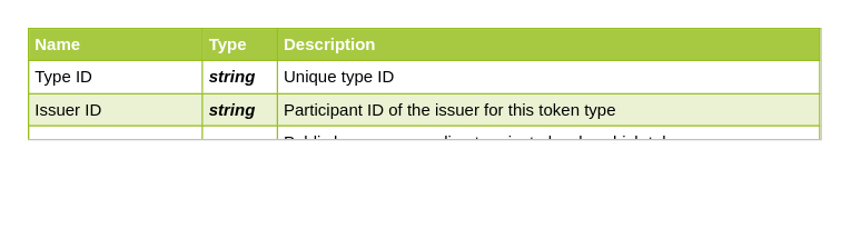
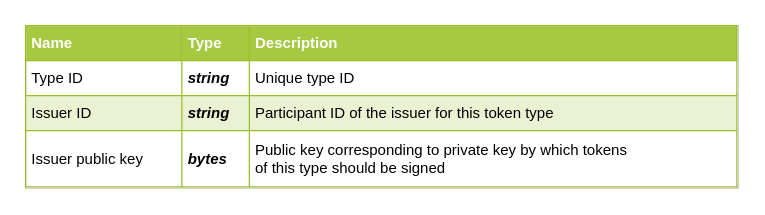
- <mxCell id="2" value="&lt;table border=&quot;1&quot; width=&quot;100%&quot; cellpadding=&quot;4&quot; style=&quot;width: 100% ; height: 100% ; border-collapse: collapse&quot;&gt;&lt;tbody&gt;&lt;tr style=&quot;background-color: #a7c942 ; color: #ffffff ; border: 1px solid #98bf21&quot;&gt;&lt;th align=&quot;left&quot;&gt;Name&lt;/th&gt;&lt;th align=&quot;left&quot;&gt;Type&lt;br&gt;&lt;/th&gt;&lt;th align=&quot;left&quot;&gt;Description&lt;/th&gt;&lt;/tr&gt;&lt;tr style=&quot;border: 1px solid #98bf21&quot;&gt;&lt;td&gt;Type ID&lt;/td&gt;&lt;td&gt;&lt;b&gt;&lt;i&gt;string&lt;/i&gt;&lt;/b&gt;&lt;/td&gt;&lt;td&gt;Unique type ID&lt;/td&gt;&lt;/tr&gt;&lt;tr style=&quot;background-color: #eaf2d3 ; border: 1px solid #98bf21&quot;&gt;&lt;td&gt;Issuer ID&lt;/td&gt;&lt;td&gt;&lt;b&gt;&lt;i&gt;string&lt;/i&gt;&lt;/b&gt;&lt;/td&gt;&lt;td&gt;Participant ID of the issuer for this token type&lt;/td&gt;&lt;/tr&gt;&lt;tr style=&quot;border: 1px solid #98bf21&quot;&gt;&lt;td&gt;Issuer public key&lt;/td&gt;&lt;td&gt;&lt;b&gt;&lt;i&gt;bytes&lt;/i&gt;&lt;/b&gt;&lt;br&gt;&lt;/td&gt;&lt;td&gt;Public key corresponding to private key by which tokens&lt;br&gt;of this type should be signed&lt;/td&gt;&lt;/tr&gt;&lt;/tbody&gt;&lt;/table&gt;" style="text;html=1;strokeColor=#c0c0c0;fillColor=#ffffff;overflow=fill;rounded=0;" vertex="1" parent="1"><mxGeometry x="20" y="20" width="570" height="80" as="geometry" /></mxCell>
+ <mxCell id="2" value="&lt;table border=&quot;1&quot; width=&quot;100%&quot; cellpadding=&quot;4&quot; style=&quot;width: 100% ; height: 100% ; border-collapse: collapse&quot;&gt;&lt;tbody&gt;&lt;tr style=&quot;background-color: #a7c942 ; color: #ffffff ; border: 1px solid #98bf21&quot;&gt;&lt;th align=&quot;left&quot;&gt;Name&lt;/th&gt;&lt;th align=&quot;left&quot;&gt;Type&lt;br&gt;&lt;/th&gt;&lt;th align=&quot;left&quot;&gt;Description&lt;/th&gt;&lt;/tr&gt;&lt;tr style=&quot;border: 1px solid #98bf21&quot;&gt;&lt;td&gt;Type ID&lt;/td&gt;&lt;td&gt;&lt;b&gt;&lt;i&gt;string&lt;/i&gt;&lt;/b&gt;&lt;/td&gt;&lt;td&gt;Unique type ID&lt;/td&gt;&lt;/tr&gt;&lt;tr style=&quot;background-color: #eaf2d3 ; border: 1px solid #98bf21&quot;&gt;&lt;td&gt;Issuer ID&lt;/td&gt;&lt;td&gt;&lt;b&gt;&lt;i&gt;string&lt;/i&gt;&lt;/b&gt;&lt;/td&gt;&lt;td&gt;Participant ID of the issuer for this token type&lt;/td&gt;&lt;/tr&gt;&lt;tr style=&quot;border: 1px solid #98bf21&quot;&gt;&lt;td&gt;Issuer public key&lt;/td&gt;&lt;td&gt;&lt;b&gt;&lt;i&gt;bytes&lt;/i&gt;&lt;/b&gt;&lt;br&gt;&lt;/td&gt;&lt;td&gt;Public key corresponding to private key by which tokens&lt;br&gt;of this type should be signed&lt;/td&gt;&lt;/tr&gt;&lt;/tbody&gt;&lt;/table&gt;" style="text;html=1;strokeColor=#c0c0c0;fillColor=#ffffff;overflow=fill;rounded=0;" vertex="1" parent="1"><mxGeometry x="20" y="20" width="570" height="130" as="geometry" /></mxCell>
